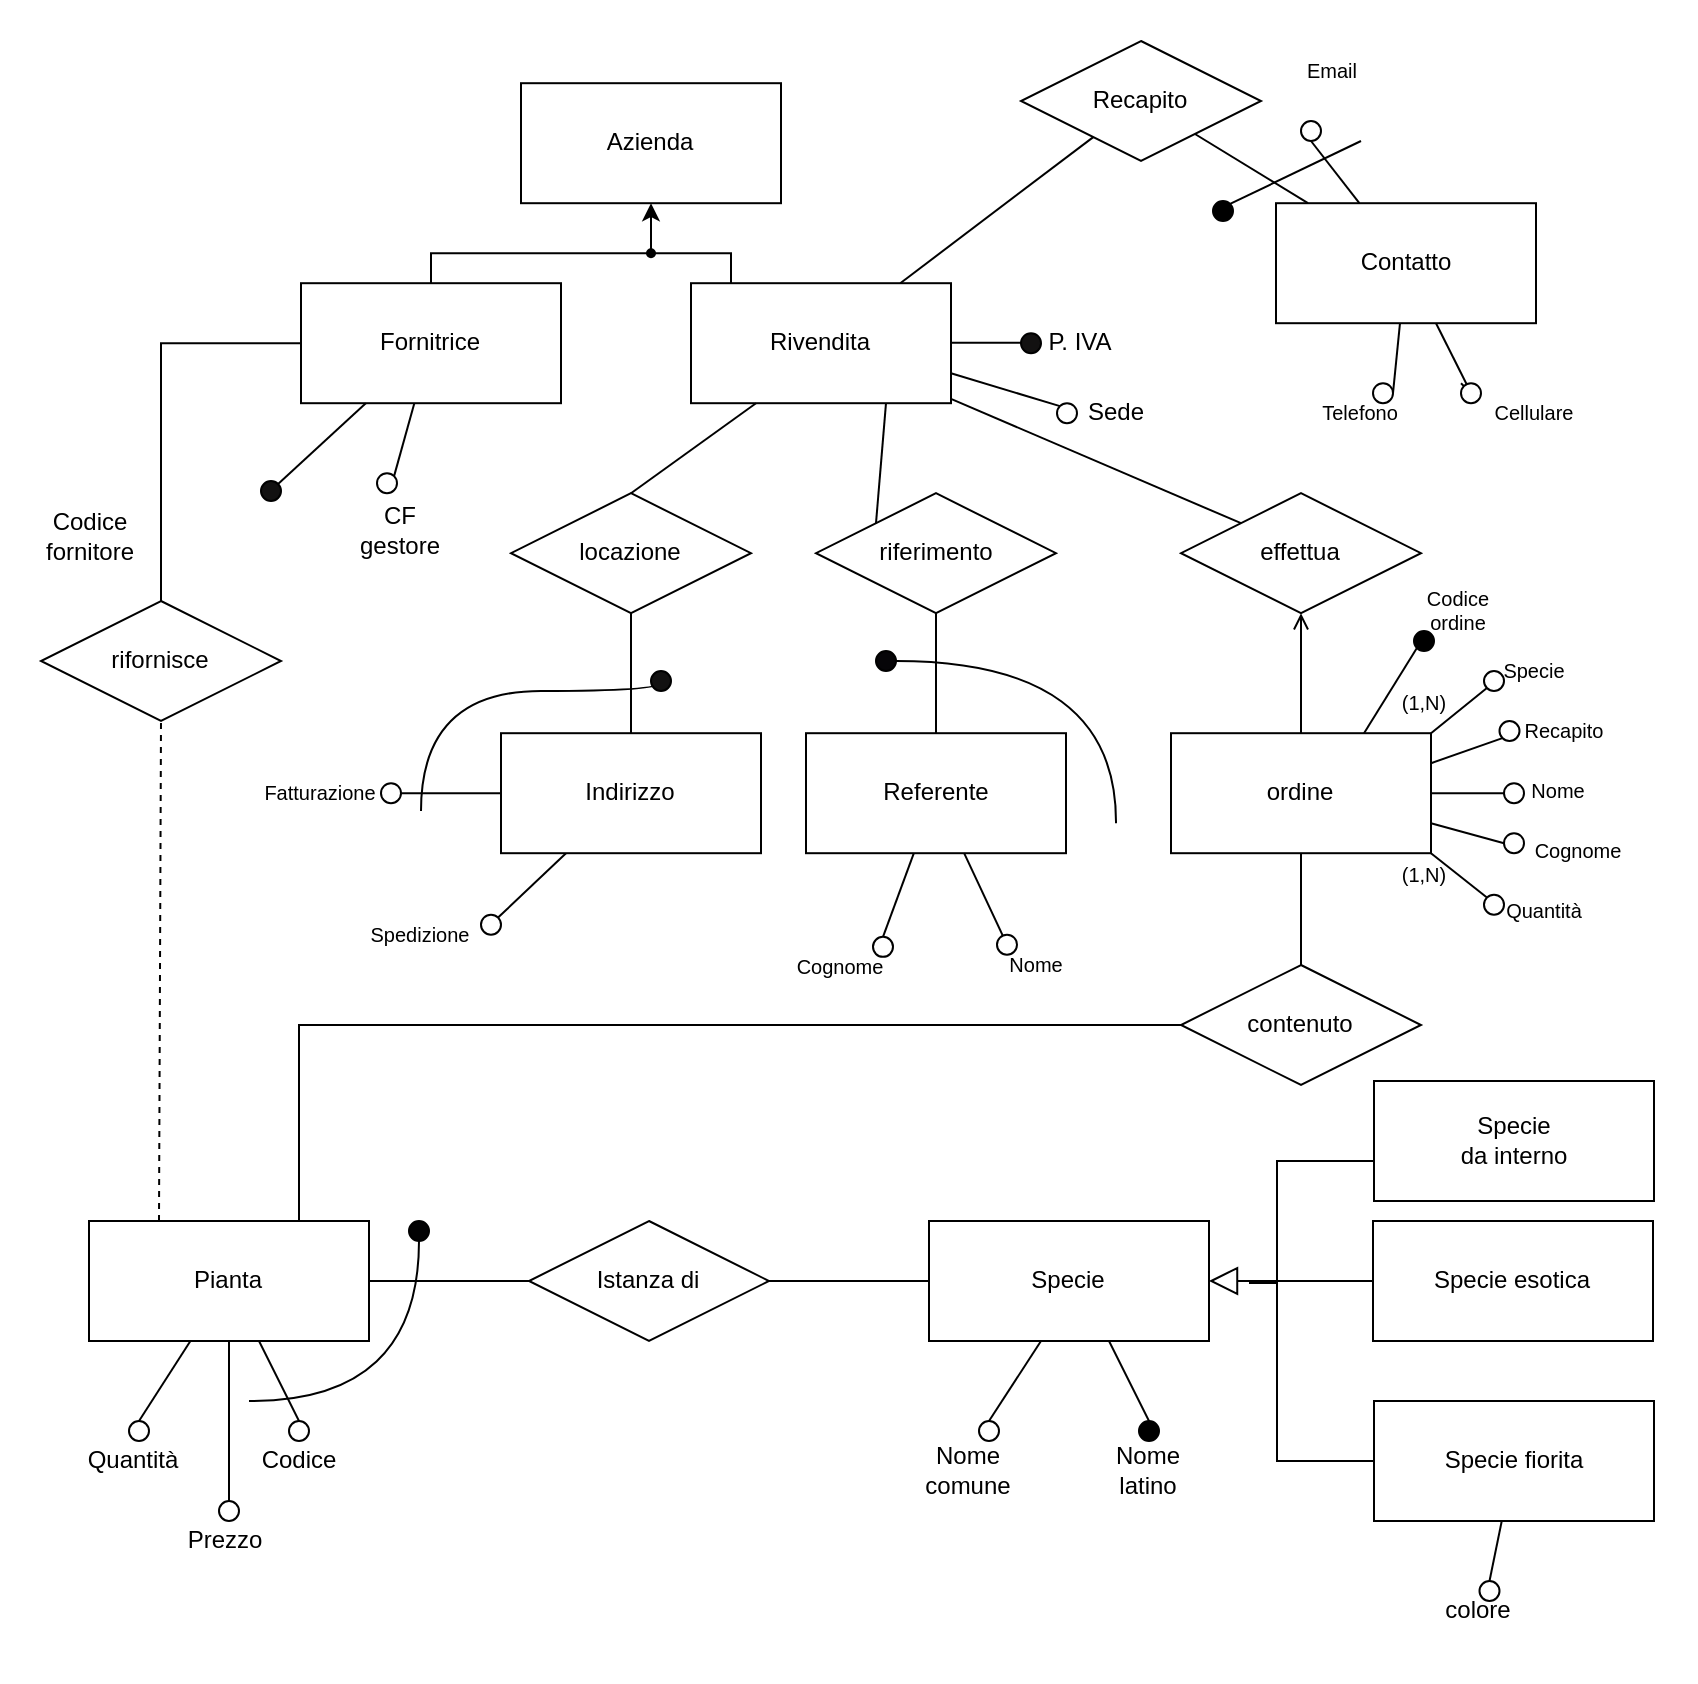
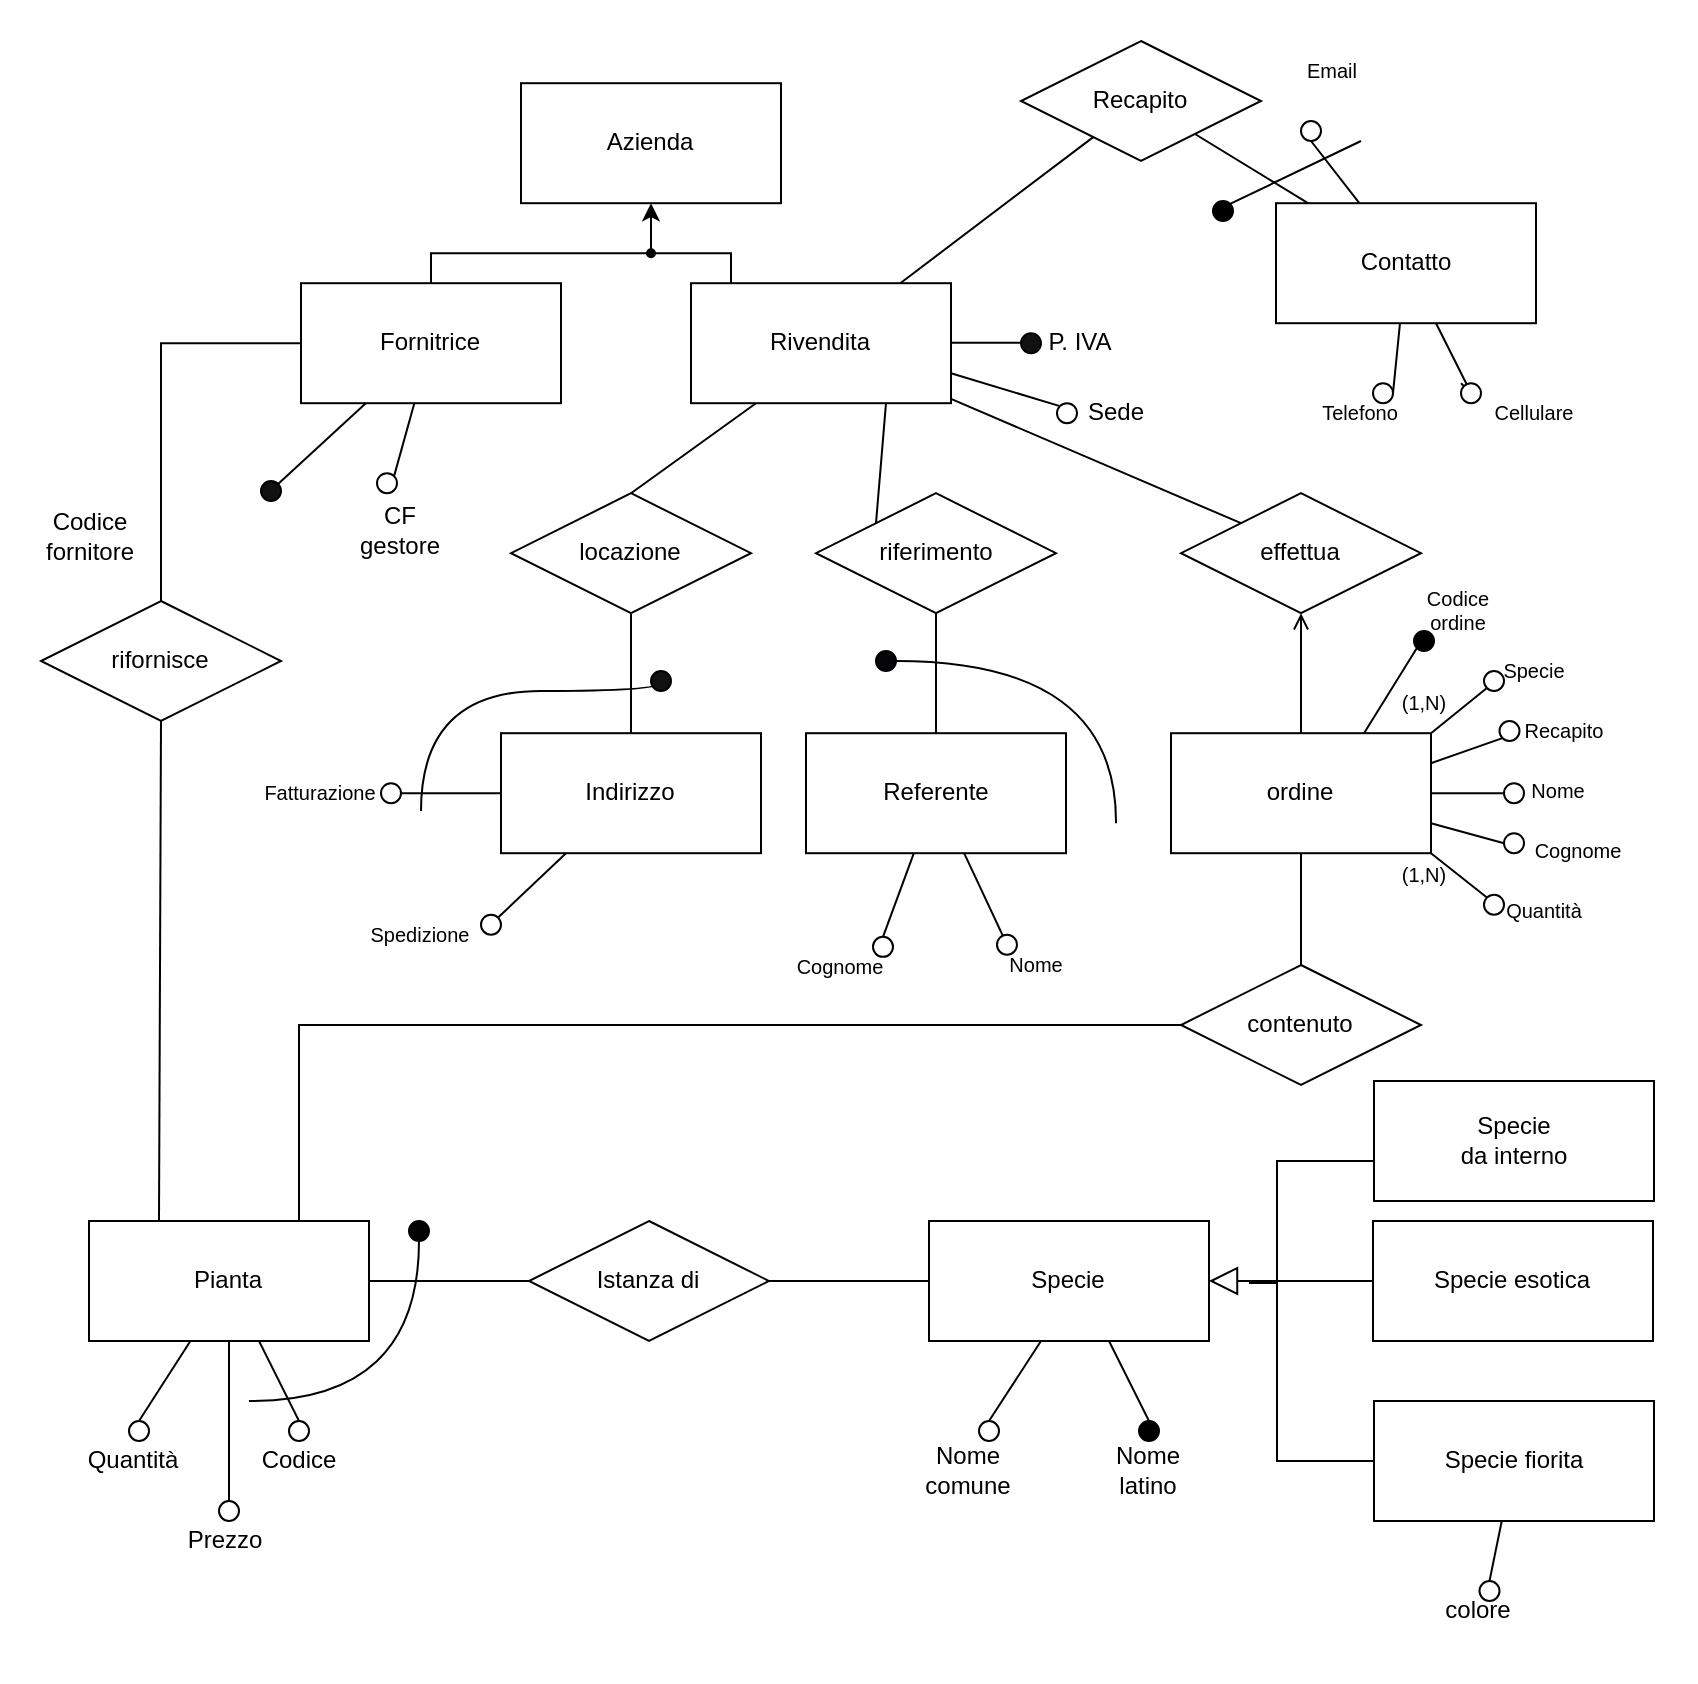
- <mxCell id="99" value="" style="endArrow=none;html=1;rounded=0;entryX=0.5;entryY=1;entryDx=0;entryDy=0;exitX=0.25;exitY=0;exitDx=0;exitDy=0;dashed=1;" parent="1" source="66" target="97" edge="1"><mxGeometry width="50" height="50" relative="1" as="geometry"><mxPoint x="48" y="470" as="sourcePoint" /><mxPoint x="98" y="420" as="targetPoint" /></mxGeometry></mxCell>
+ <mxCell id="99" value="" style="endArrow=none;html=1;rounded=0;entryX=0.5;entryY=1;entryDx=0;entryDy=0;exitX=0.25;exitY=0;exitDx=0;exitDy=0;" parent="1" source="66" target="97" edge="1"><mxGeometry width="50" height="50" relative="1" as="geometry"><mxPoint x="48" y="470" as="sourcePoint" /><mxPoint x="98" y="420" as="targetPoint" /></mxGeometry></mxCell>
